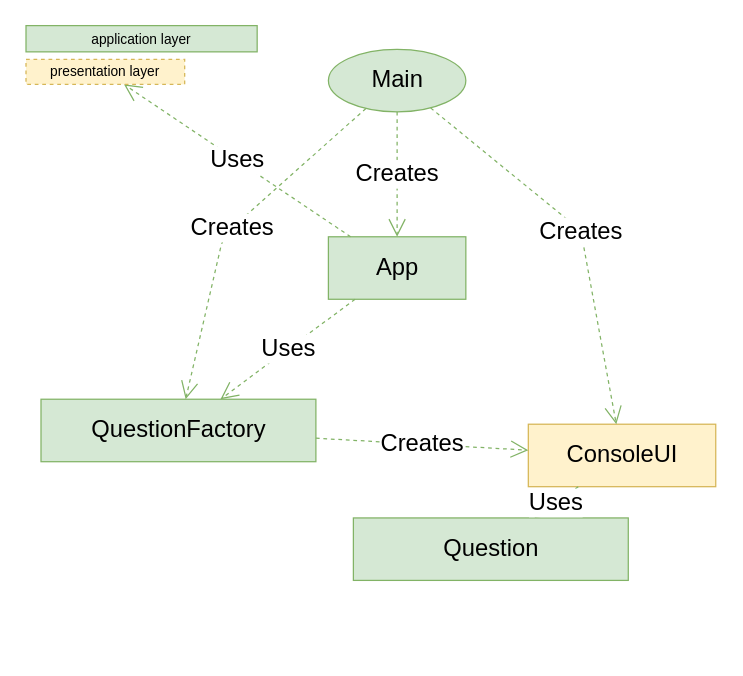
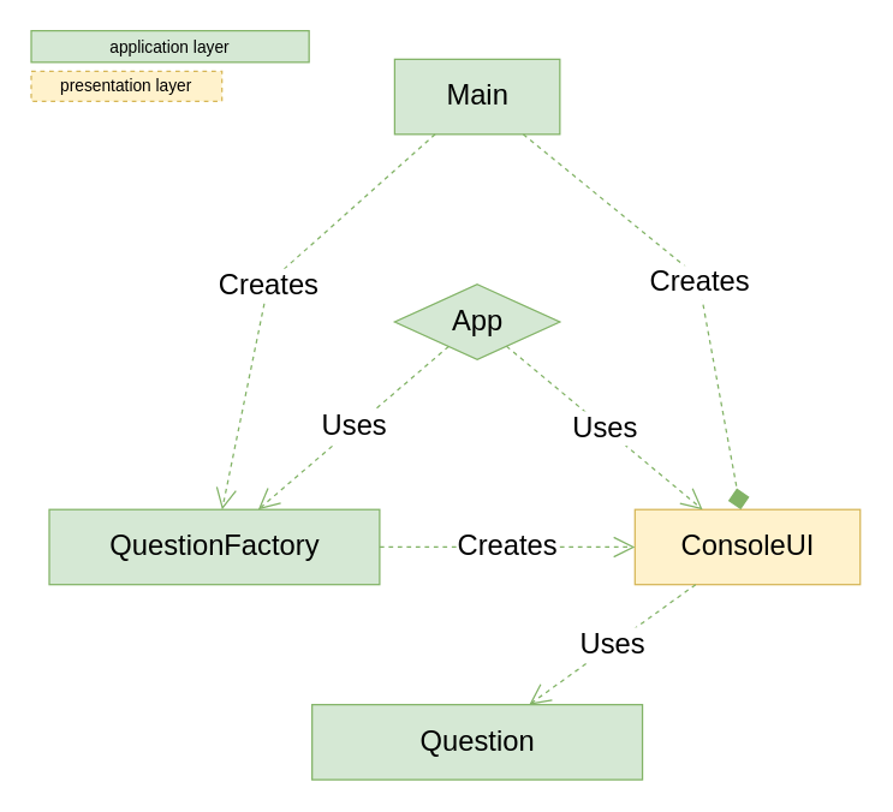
- <mxCell id="2" value="Main" style="ellipse;html=1;fillColor=#d5e8d4;fontSize=19;strokeColor=#82b366;" vertex="1" parent="1"><mxGeometry x="262" y="39" width="110" height="50" as="geometry" /></mxCell>
+ <mxCell id="2" value="Main" style="html=1;fillColor=#d5e8d4;fontSize=19;strokeColor=#82b366;" vertex="1" parent="1"><mxGeometry x="262" y="39" width="110" height="50" as="geometry" /></mxCell>
- <mxCell id="8" value="Uses" style="endArrow=open;endSize=12;dashed=1;html=1;fontSize=19;fillColor=#d5e8d4;strokeColor=#82b366;" edge="1" parent="1" source="3" target="14"><mxGeometry width="160" relative="1" as="geometry"><mxPoint x="307.833" y="249" as="sourcePoint" /><mxPoint x="231.167" y="349" as="targetPoint" /></mxGeometry></mxCell>
+ <mxCell id="8" value="Uses" style="endArrow=open;endSize=12;dashed=1;html=1;fontSize=19;fillColor=#d5e8d4;strokeColor=#82b366;" edge="1" parent="1" source="3" target="6"><mxGeometry width="160" relative="1" as="geometry"><mxPoint x="307.833" y="249" as="sourcePoint" /><mxPoint x="231.167" y="349" as="targetPoint" /></mxGeometry></mxCell>
- <mxCell id="9" value="Creates" style="endArrow=open;endSize=12;dashed=1;html=1;fontSize=19;fillColor=#d5e8d4;strokeColor=#82b366;" edge="1" parent="1" source="2" target="3"><mxGeometry width="160" relative="1" as="geometry"><mxPoint x="228.663" y="59" as="sourcePoint" /><mxPoint x="151.997" y="159" as="targetPoint" /></mxGeometry></mxCell>
- <mxCell id="3" value="App" style="html=1;fillColor=#d5e8d4;fontSize=19;strokeColor=#82b366;" vertex="1" parent="1"><mxGeometry x="262" y="189" width="110" height="50" as="geometry" /></mxCell>
+ <mxCell id="3" value="App" style="rhombus;html=1;fillColor=#d5e8d4;fontSize=19;strokeColor=#82b366;" vertex="1" parent="1"><mxGeometry x="262" y="189" width="110" height="50" as="geometry" /></mxCell>
- <mxCell id="12" value="Creates" style="endArrow=open;endSize=12;dashed=1;html=1;fontSize=19;fillColor=#d5e8d4;strokeColor=#82b366;" edge="1" parent="1" source="2" target="6"><mxGeometry width="160" relative="1" as="geometry"><mxPoint x="327" y="99" as="sourcePoint" /><mxPoint x="327" y="199" as="targetPoint" /><Array as="points"><mxPoint x="464" y="184" /></Array></mxGeometry></mxCell>
+ <mxCell id="12" value="Creates" style="endArrow=diamond;endSize=12;dashed=1;html=1;fontSize=19;fillColor=#d5e8d4;strokeColor=#82b366;" edge="1" parent="1" source="2" target="6"><mxGeometry width="160" relative="1" as="geometry"><mxPoint x="327" y="99" as="sourcePoint" /><mxPoint x="327" y="199" as="targetPoint" /><Array as="points"><mxPoint x="464" y="184" /></Array></mxGeometry></mxCell>
- <mxCell id="4" value="QuestionFactory" style="html=1;fillColor=#d5e8d4;fontSize=19;strokeColor=#82b366;" vertex="1" parent="1"><mxGeometry x="32" y="319" width="220" height="50" as="geometry" /></mxCell>
+ <mxCell id="4" value="QuestionFactory" style="html=1;fillColor=#d5e8d4;fontSize=19;strokeColor=#82b366;" vertex="1" parent="1"><mxGeometry x="32" y="339" width="220" height="50" as="geometry" /></mxCell>
- <mxCell id="5" value="Question" style="html=1;fillColor=#d5e8d4;fontSize=19;strokeColor=#82b366;" vertex="1" parent="1"><mxGeometry x="282" y="414" width="220" height="50" as="geometry" /></mxCell>
+ <mxCell id="5" value="Question" style="html=1;fillColor=#d5e8d4;fontSize=19;strokeColor=#82b366;" vertex="1" parent="1"><mxGeometry x="207" y="469" width="220" height="50" as="geometry" /></mxCell>
